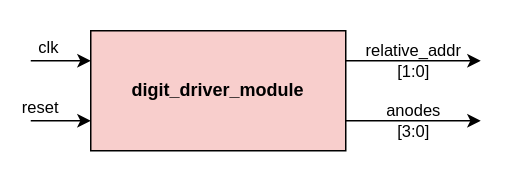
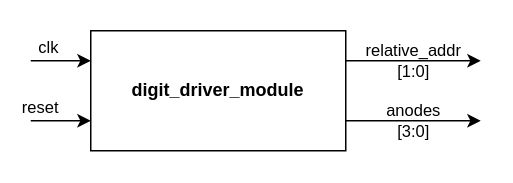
- <mxCell id="2" value="&lt;b&gt;digit_driver_module&lt;/b&gt;" style="rounded=0;whiteSpace=wrap;html=1;fillColor=#f8cecc;" vertex="1" parent="1"><mxGeometry x="60" y="20" width="170" height="80" as="geometry" /></mxCell>
+ <mxCell id="2" value="&lt;b&gt;digit_driver_module&lt;/b&gt;" style="rounded=0;whiteSpace=wrap;html=1;" vertex="1" parent="1"><mxGeometry x="60" y="20" width="170" height="80" as="geometry" /></mxCell>
